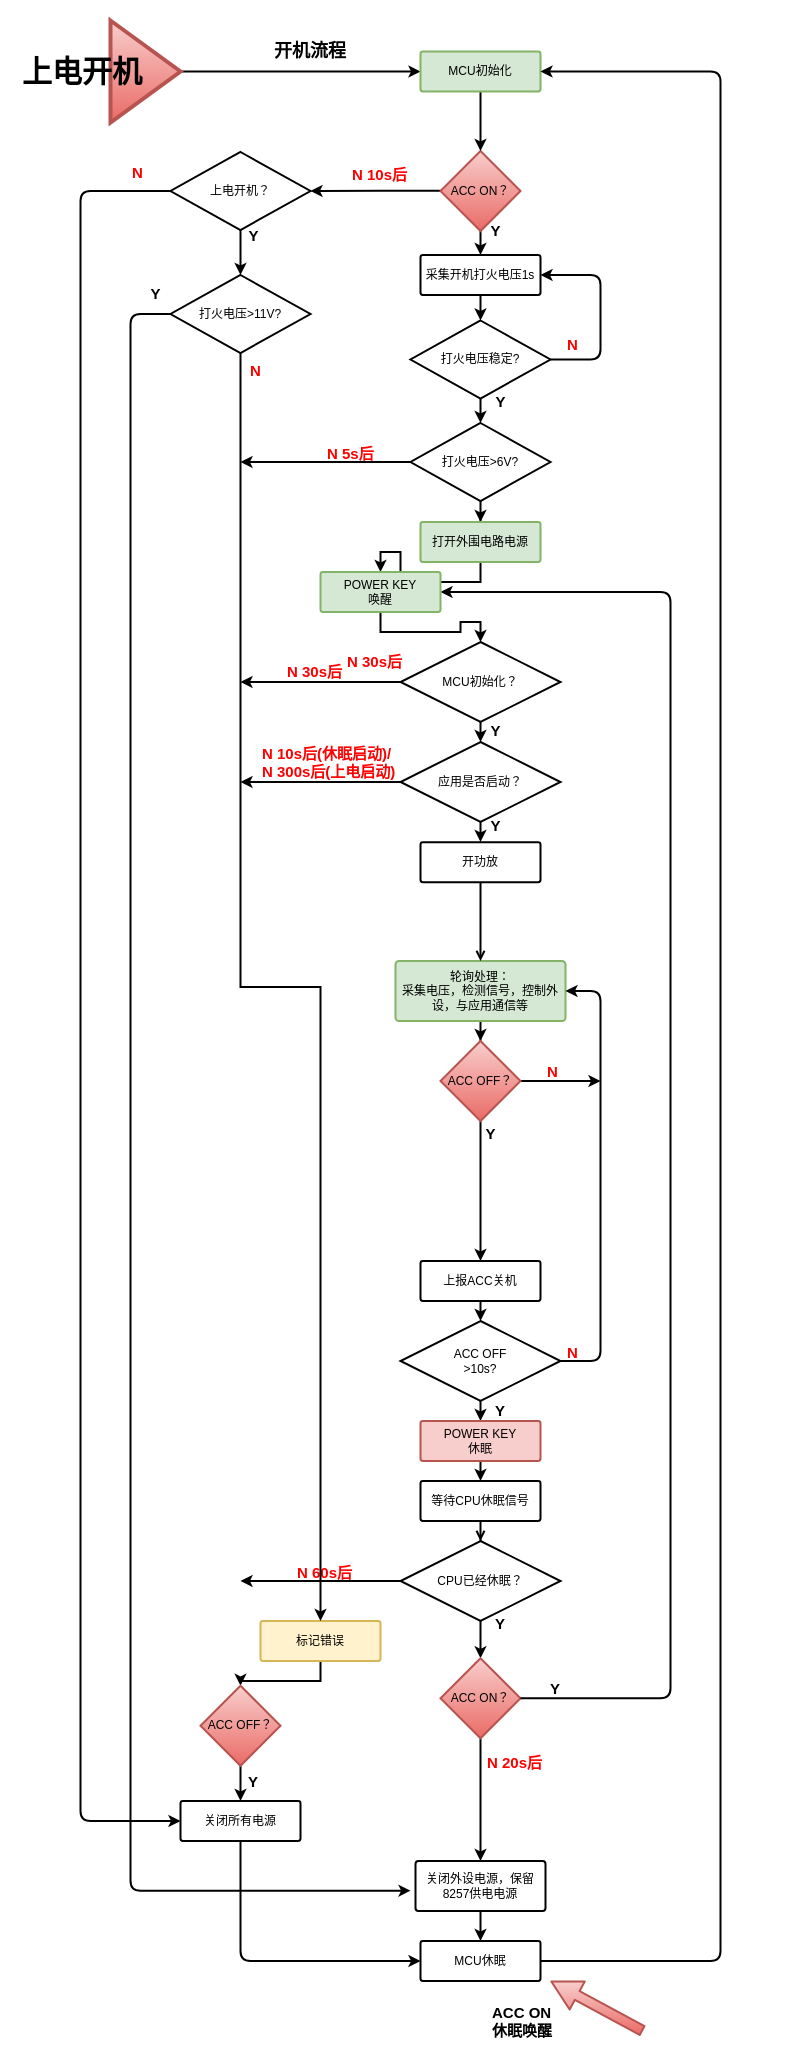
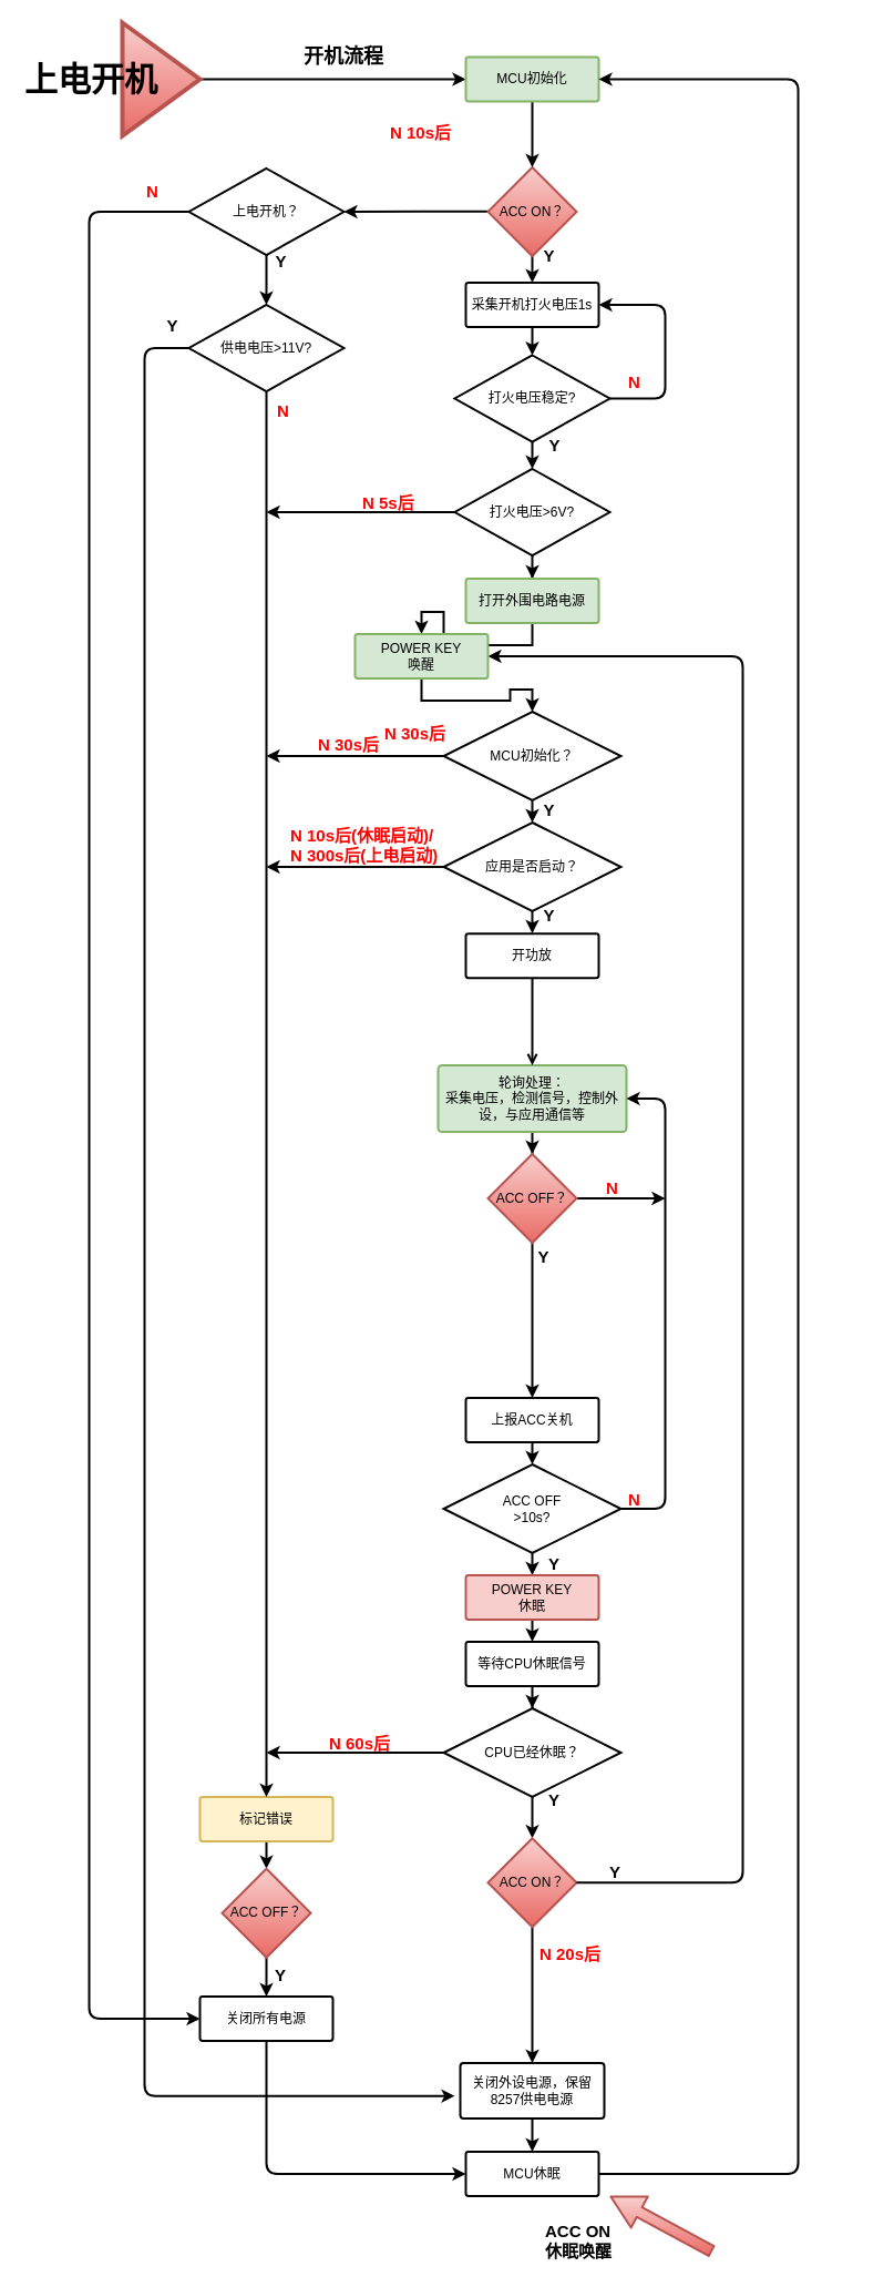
- <mxCell id="14" value="&lt;span style=&quot;font-size: 15px&quot;&gt;&lt;font color=&quot;#ff0000&quot;&gt;N 10s后&lt;/font&gt;&lt;/span&gt;" style="text;html=1;resizable=0;points=[];autosize=1;align=left;verticalAlign=top;spacingTop=-4;fontFamily=Helvetica;strokeWidth=2;fontSize=15;fontStyle=1;fillColor=none;" parent="1" vertex="1"><mxGeometry x="350" y="163" width="70" height="20" as="geometry" /></mxCell>
+ <mxCell id="14" value="&lt;span style=&quot;font-size: 15px&quot;&gt;&lt;font color=&quot;#ff0000&quot;&gt;N 10s后&lt;/font&gt;&lt;/span&gt;" style="text;html=1;resizable=0;points=[];autosize=1;align=left;verticalAlign=top;spacingTop=-4;fontFamily=Helvetica;strokeWidth=2;fontSize=15;fontStyle=1;fillColor=none;" parent="1" vertex="1"><mxGeometry x="350" y="108" width="70" height="20" as="geometry" /></mxCell>
- <mxCell id="72" value="&lt;font style=&quot;vertical-align: inherit&quot;&gt;&lt;font style=&quot;vertical-align: inherit&quot;&gt;&lt;font style=&quot;vertical-align: inherit&quot;&gt;&lt;font style=&quot;vertical-align: inherit&quot;&gt;&lt;font style=&quot;vertical-align: inherit&quot;&gt;&lt;font style=&quot;vertical-align: inherit&quot;&gt;&lt;font style=&quot;vertical-align: inherit&quot;&gt;&lt;font style=&quot;vertical-align: inherit&quot;&gt;打火电压&amp;gt;11V?&lt;/font&gt;&lt;/font&gt;&lt;/font&gt;&lt;/font&gt;&lt;/font&gt;&lt;/font&gt;&lt;/font&gt;&lt;/font&gt;" style="strokeWidth=2;html=1;shape=mxgraph.flowchart.decision;whiteSpace=wrap;fillColor=#ffffff;fontFamily=Helvetica;align=center;strokeColor=#000000;" parent="1" vertex="1"><mxGeometry x="170" y="274.5" width="140" height="78" as="geometry" /></mxCell>
+ <mxCell id="72" value="&lt;font style=&quot;vertical-align: inherit&quot;&gt;&lt;font style=&quot;vertical-align: inherit&quot;&gt;&lt;font style=&quot;vertical-align: inherit&quot;&gt;&lt;font style=&quot;vertical-align: inherit&quot;&gt;&lt;font style=&quot;vertical-align: inherit&quot;&gt;&lt;font style=&quot;vertical-align: inherit&quot;&gt;&lt;font style=&quot;vertical-align: inherit&quot;&gt;&lt;font style=&quot;vertical-align: inherit&quot;&gt;供电电压&amp;gt;11V?&lt;/font&gt;&lt;/font&gt;&lt;/font&gt;&lt;/font&gt;&lt;/font&gt;&lt;/font&gt;&lt;/font&gt;&lt;/font&gt;" style="strokeWidth=2;html=1;shape=mxgraph.flowchart.decision;whiteSpace=wrap;fillColor=#ffffff;fontFamily=Helvetica;align=center;strokeColor=#000000;" parent="1" vertex="1"><mxGeometry x="170" y="274.5" width="140" height="78" as="geometry" /></mxCell>
- <mxCell id="24" value="" style="edgeStyle=orthogonalEdgeStyle;rounded=0;orthogonalLoop=1;jettySize=auto;html=1;strokeWidth=2;endArrow=open;" parent="1" source="25" target="51" edge="1"><mxGeometry relative="1" as="geometry" /></mxCell>
+ <mxCell id="24" value="" style="edgeStyle=orthogonalEdgeStyle;rounded=0;orthogonalLoop=1;jettySize=auto;html=1;strokeWidth=2;" parent="1" source="25" target="51" edge="1"><mxGeometry relative="1" as="geometry" /></mxCell>
- <mxCell id="54" value="&lt;font style=&quot;vertical-align: inherit&quot;&gt;&lt;font style=&quot;vertical-align: inherit&quot;&gt;标记错误&lt;/font&gt;&lt;/font&gt;" style="strokeWidth=2;html=1;shape=mxgraph.flowchart.process;whiteSpace=wrap;fillColor=#fff2cc;fontFamily=Helvetica;align=center;strokeColor=#d6b656;" parent="1" vertex="1"><mxGeometry x="260" y="1620.5" width="120" height="40" as="geometry" /></mxCell>
+ <mxCell id="54" value="&lt;font style=&quot;vertical-align: inherit&quot;&gt;&lt;font style=&quot;vertical-align: inherit&quot;&gt;标记错误&lt;/font&gt;&lt;/font&gt;" style="strokeWidth=2;html=1;shape=mxgraph.flowchart.process;whiteSpace=wrap;fillColor=#fff2cc;fontFamily=Helvetica;align=center;strokeColor=#d6b656;" parent="1" vertex="1"><mxGeometry x="180" y="1620.5" width="120" height="40" as="geometry" /></mxCell>
